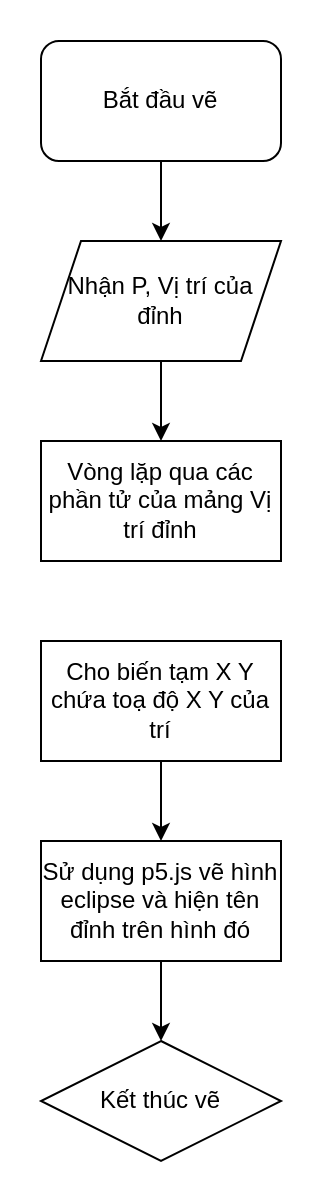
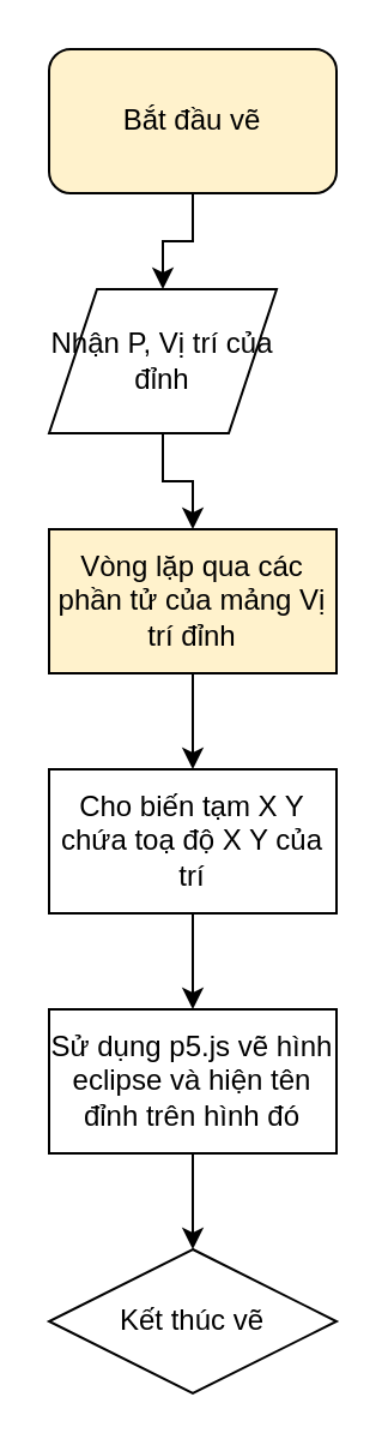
- <mxCell id="3" value="Bắt đầu vẽ" style="rounded=1;whiteSpace=wrap;html=1;" vertex="1" parent="1"><mxGeometry x="20" y="20" width="120" height="60" as="geometry" /></mxCell>
+ <mxCell id="3" value="Bắt đầu vẽ" style="rounded=1;whiteSpace=wrap;html=1;fillColor=#fff2cc;" vertex="1" parent="1"><mxGeometry x="20" y="20" width="120" height="60" as="geometry" /></mxCell>
- <mxCell id="5" value="Nhận P, Vị trí của đỉnh" style="shape=parallelogram;perimeter=parallelogramPerimeter;whiteSpace=wrap;html=1;fixedSize=1;" vertex="1" parent="1"><mxGeometry x="20" y="120" width="120" height="60" as="geometry" /></mxCell>
+ <mxCell id="5" value="Nhận P, Vị trí của đỉnh" style="shape=parallelogram;perimeter=parallelogramPerimeter;whiteSpace=wrap;html=1;fixedSize=1;" vertex="1" parent="1"><mxGeometry x="20" y="120" width="95" height="60" as="geometry" /></mxCell>
- <mxCell id="7" value="Vòng lặp qua các phần tử của mảng Vị trí đỉnh" style="rounded=0;whiteSpace=wrap;html=1;" vertex="1" parent="1"><mxGeometry x="20" y="220" width="120" height="60" as="geometry" /></mxCell>
+ <mxCell id="7" value="Vòng lặp qua các phần tử của mảng Vị trí đỉnh" style="rounded=0;whiteSpace=wrap;html=1;fillColor=#fff2cc;" vertex="1" parent="1"><mxGeometry x="20" y="220" width="120" height="60" as="geometry" /></mxCell>
+ <mxCell id="6" style="edgeStyle=orthogonalEdgeStyle;rounded=0;orthogonalLoop=1;jettySize=auto;html=1;exitX=0.5;exitY=1;exitDx=0;exitDy=0;entryX=0.5;entryY=0;entryDx=0;entryDy=0;" edge="1" parent="1" source="7" target="9"><mxGeometry relative="1" as="geometry" /></mxCell>
